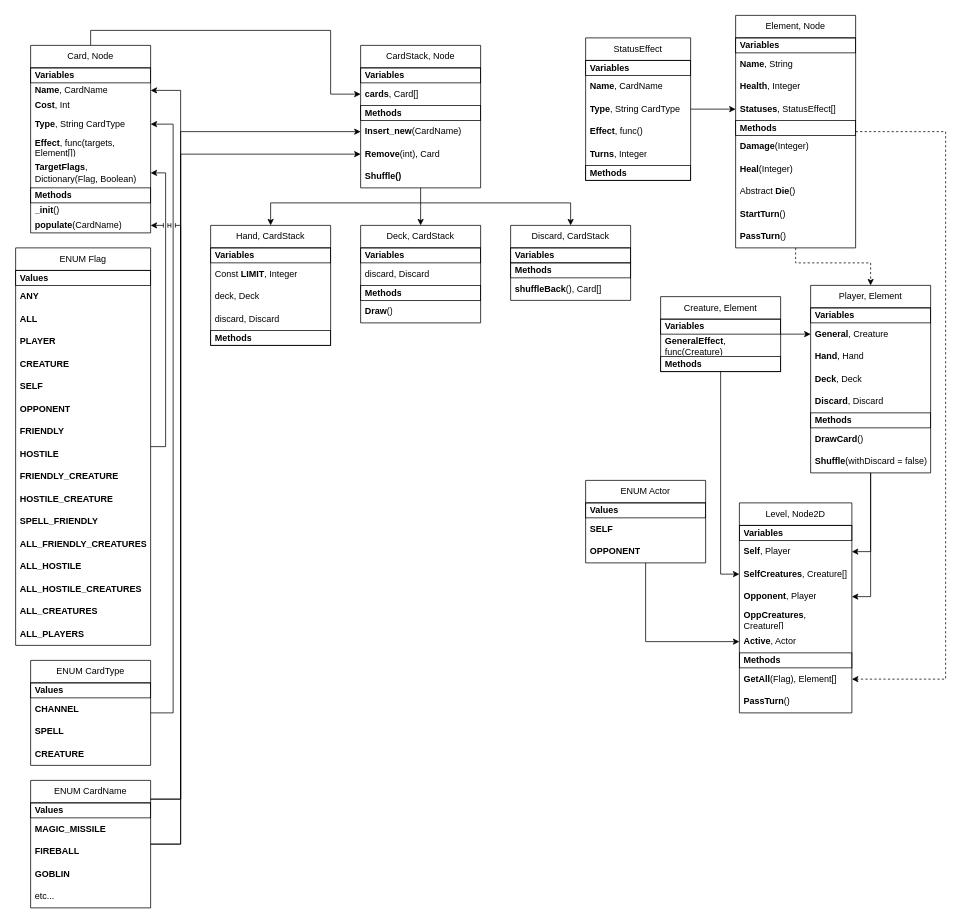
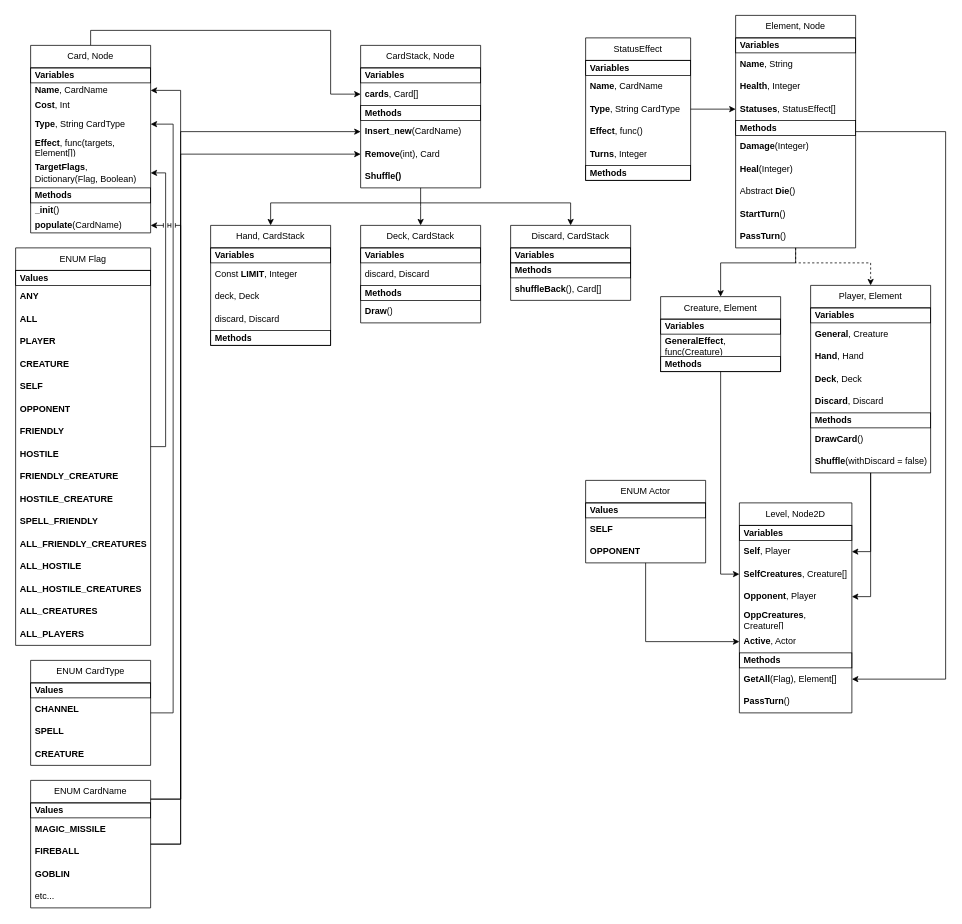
+ <mxCell id="25" style="edgeStyle=orthogonalEdgeStyle;rounded=0;orthogonalLoop=1;jettySize=auto;html=1;exitX=0.5;exitY=1;exitDx=0;exitDy=0;entryX=0.5;entryY=0;entryDx=0;entryDy=0;" parent="1" source="28" target="21" edge="1"><mxGeometry relative="1" as="geometry"><Array as="points"><mxPoint x="1060" y="350" /><mxPoint x="960" y="350" /></Array></mxGeometry></mxCell>
- <mxCell id="19" style="edgeStyle=orthogonalEdgeStyle;rounded=0;orthogonalLoop=1;jettySize=auto;html=1;" parent="1" source="21" target="43" edge="1"><mxGeometry relative="1" as="geometry" /></mxCell>
- <mxCell id="27" style="edgeStyle=orthogonalEdgeStyle;rounded=0;orthogonalLoop=1;jettySize=auto;html=1;dashed=1;" parent="1" source="28" target="120" edge="1"><mxGeometry relative="1" as="geometry"><Array as="points"><mxPoint x="1260" y="175" /><mxPoint x="1260" y="905" /></Array></mxGeometry></mxCell>
+ <mxCell id="27" style="edgeStyle=orthogonalEdgeStyle;rounded=0;orthogonalLoop=1;jettySize=auto;html=1;" parent="1" source="28" target="120" edge="1"><mxGeometry relative="1" as="geometry"><Array as="points"><mxPoint x="1260" y="175" /><mxPoint x="1260" y="905" /></Array></mxGeometry></mxCell>
